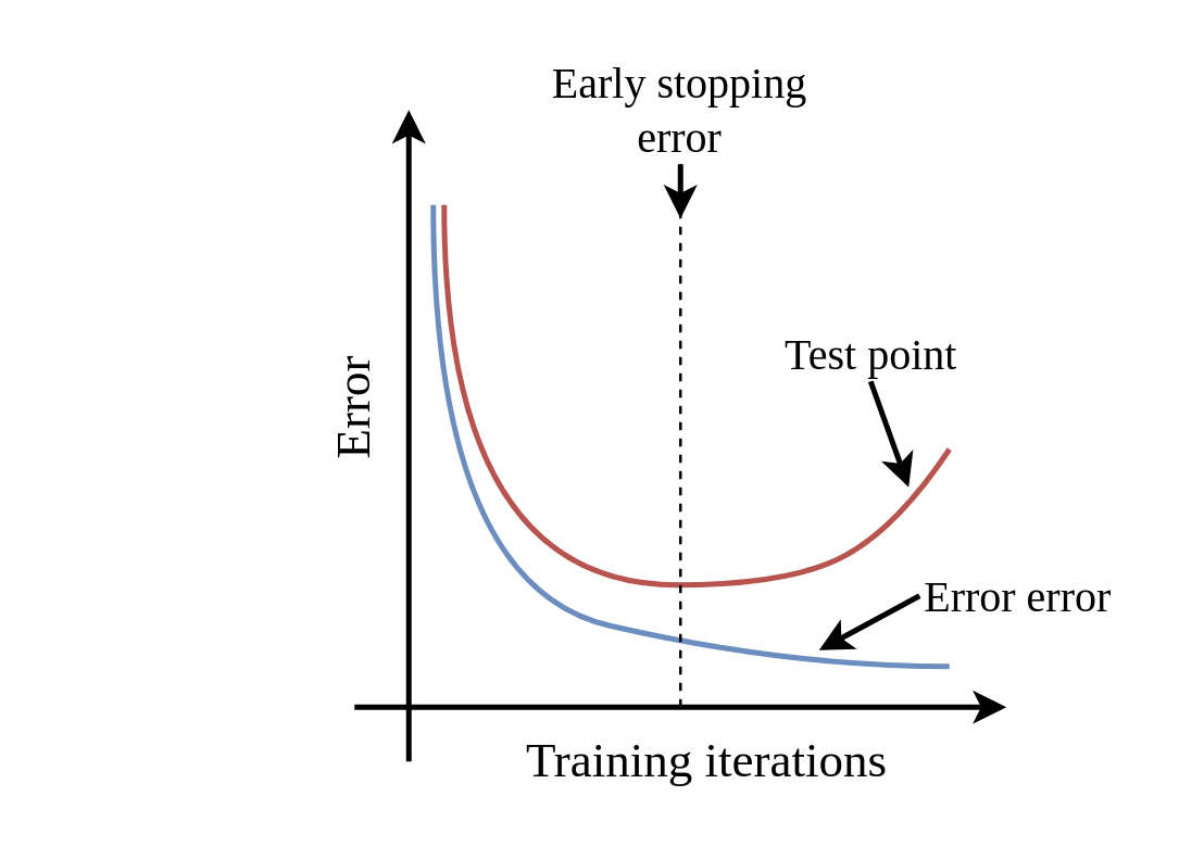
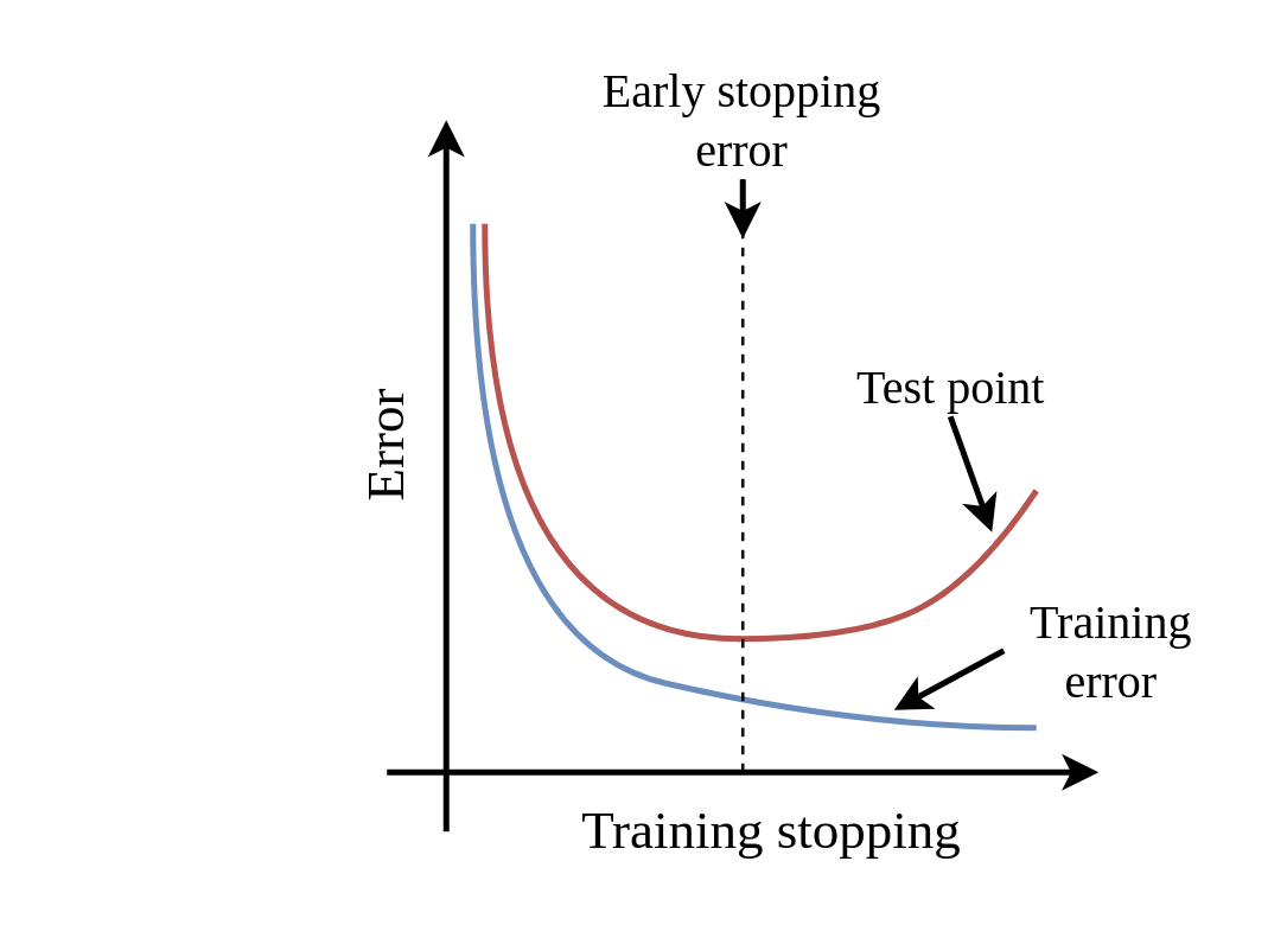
- <mxCell id="7" value="&lt;font style=&quot;font-size: 16px&quot;&gt;Error error&lt;/font&gt;" style="text;html=1;strokeColor=none;fillColor=none;align=center;verticalAlign=middle;whiteSpace=wrap;rounded=0;fontFamily=lmodern;" parent="1" vertex="1"><mxGeometry x="337" y="209" width="75" height="20" as="geometry" /></mxCell>
+ <mxCell id="7" value="&lt;font style=&quot;font-size: 16px&quot;&gt;Training error&lt;/font&gt;" style="text;html=1;strokeColor=none;fillColor=none;align=center;verticalAlign=middle;whiteSpace=wrap;rounded=0;fontFamily=lmodern;" parent="1" vertex="1"><mxGeometry x="337" y="209" width="75" height="20" as="geometry" /></mxCell>
- <mxCell id="5" value="&lt;font style=&quot;font-size: 18px&quot;&gt;Training iterations&lt;br&gt;&lt;/font&gt;" style="text;html=1;strokeColor=none;fillColor=none;align=center;verticalAlign=middle;whiteSpace=wrap;rounded=0;fontFamily=lmodern;" parent="1" vertex="1"><mxGeometry x="150" y="270" width="220" height="20" as="geometry" /></mxCell>
+ <mxCell id="5" value="&lt;font style=&quot;font-size: 18px&quot;&gt;Training stopping&lt;br&gt;&lt;/font&gt;" style="text;html=1;strokeColor=none;fillColor=none;align=center;verticalAlign=middle;whiteSpace=wrap;rounded=0;fontFamily=lmodern;" parent="1" vertex="1"><mxGeometry x="150" y="270" width="220" height="20" as="geometry" /></mxCell>
